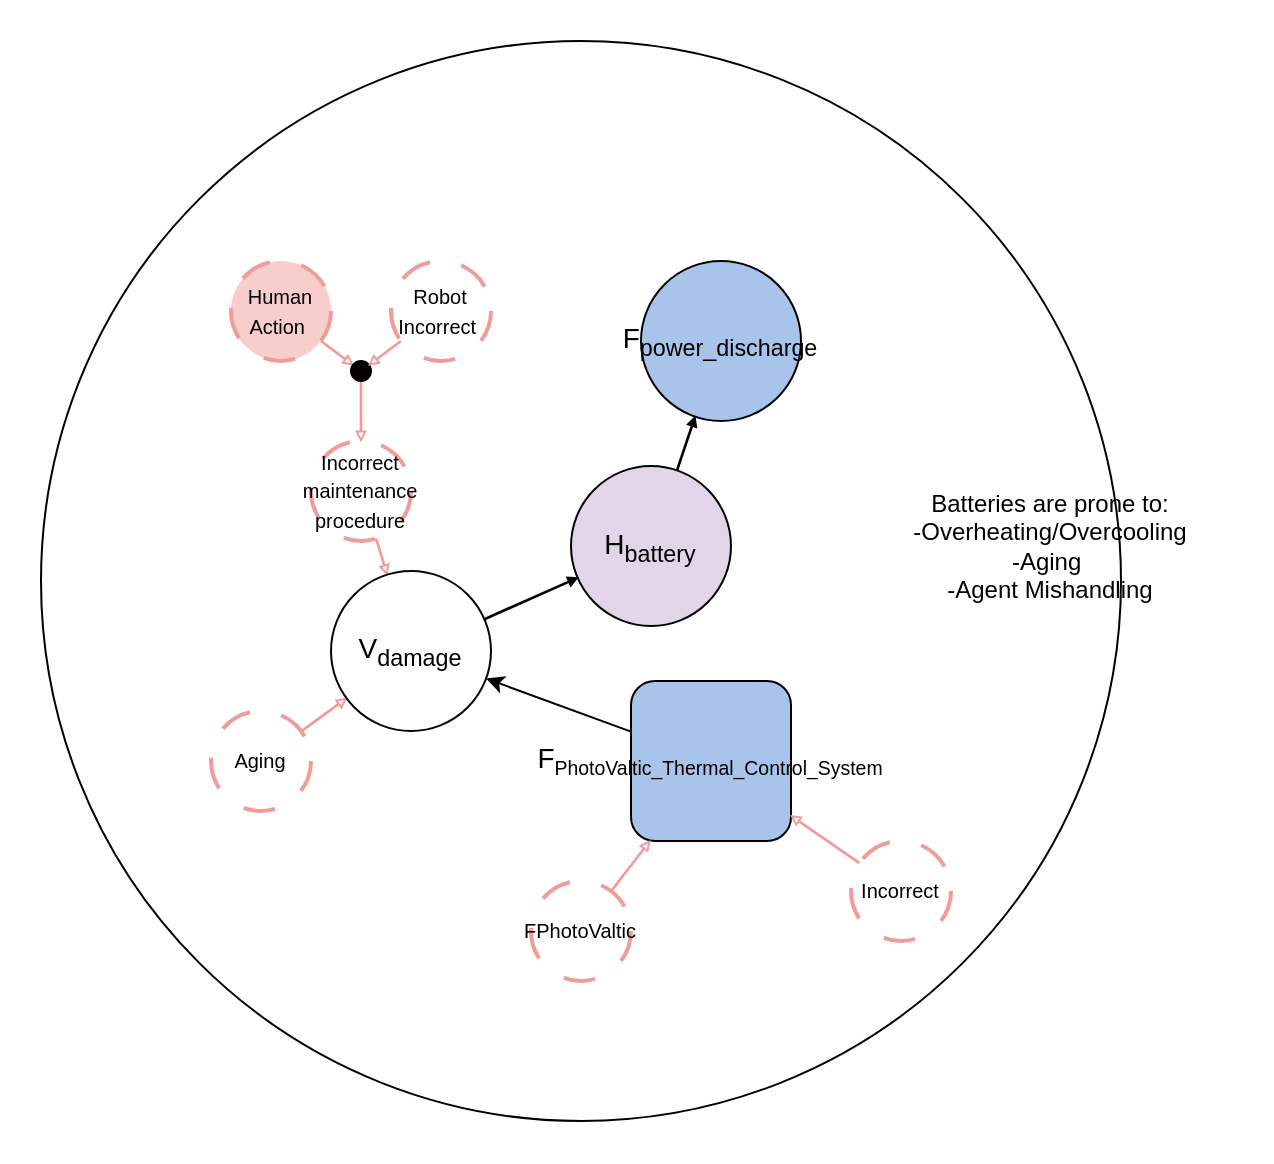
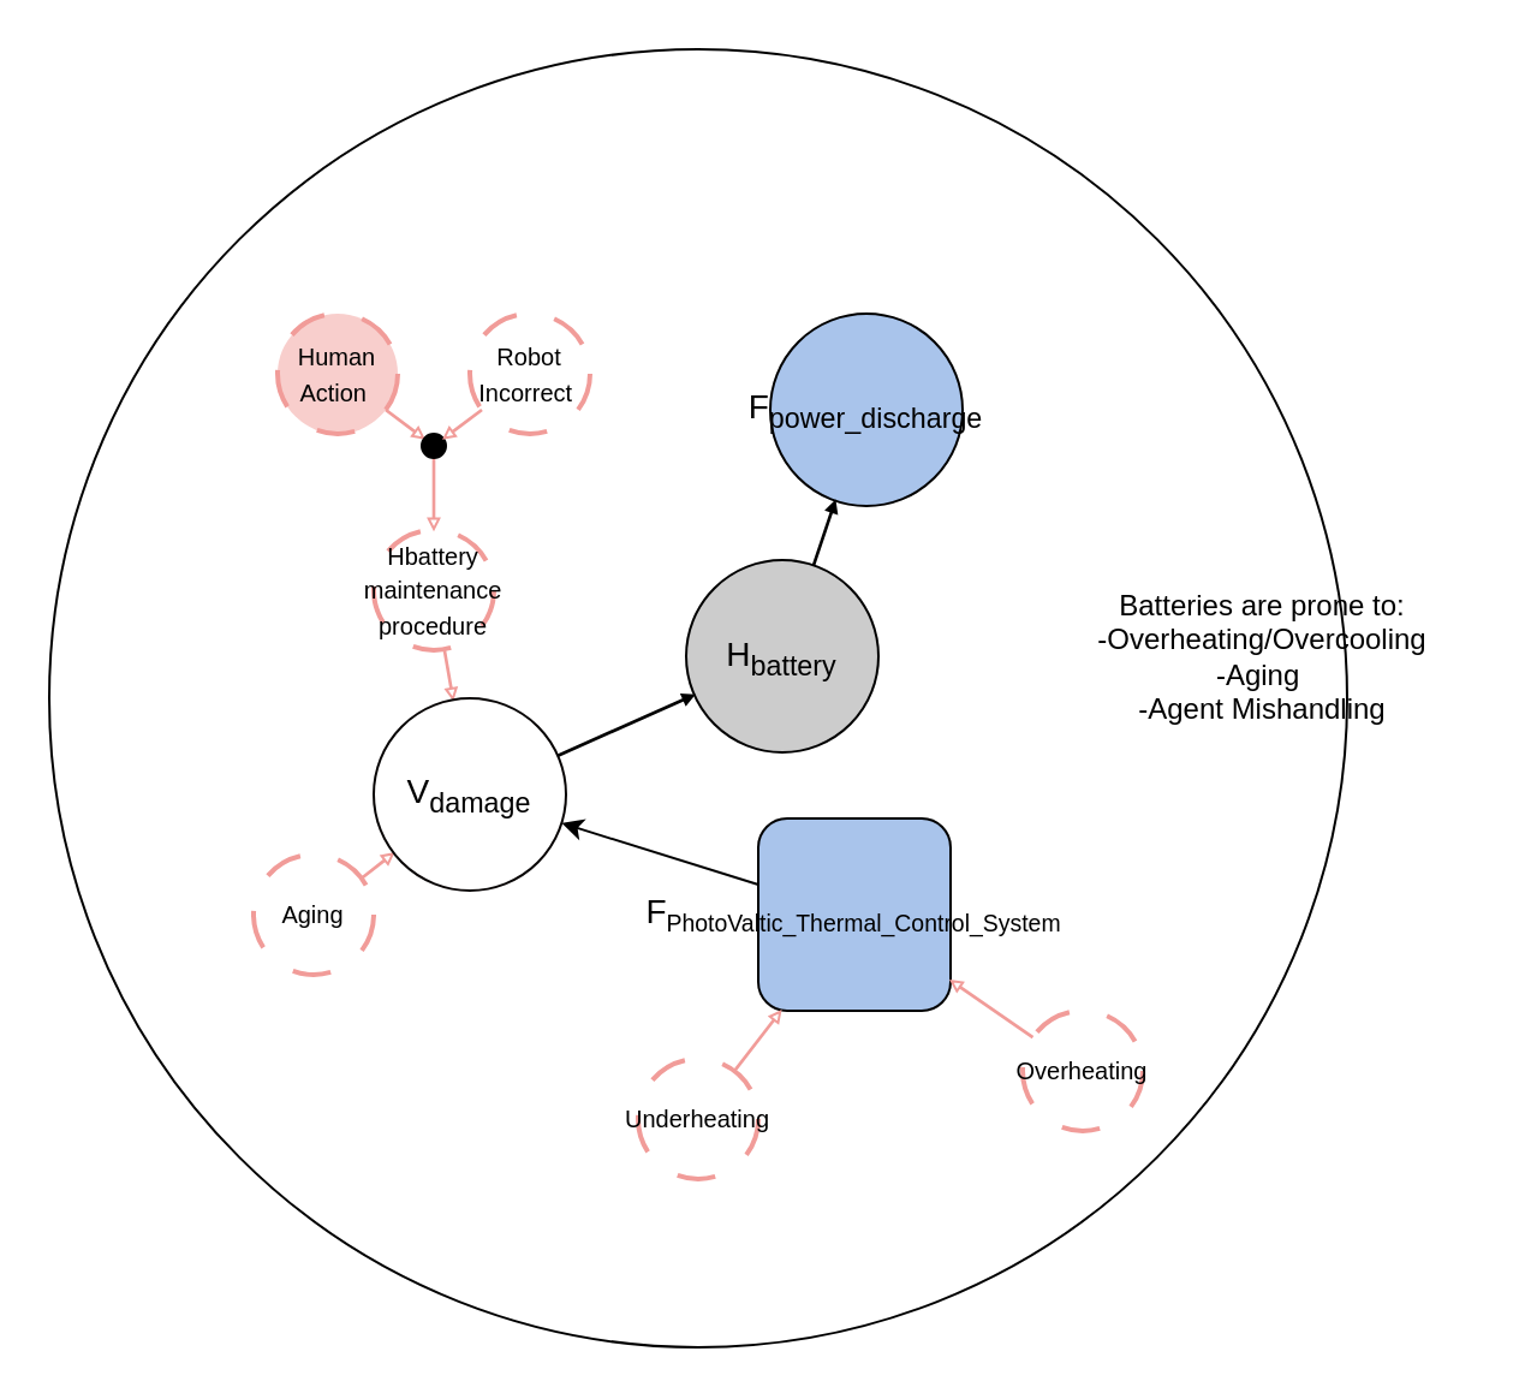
- <mxCell id="6" value="&lt;font style=&quot;font-size: 10px;&quot;&gt;Incorrect maintenance procedure&lt;/font&gt;" style="ellipse;whiteSpace=wrap;html=1;aspect=fixed;fillColor=#FFFFFF;strokeColor=#F19C99;strokeWidth=2;dashed=1;dashPattern=8 8;" vertex="1" parent="1"><mxGeometry x="155" y="220" width="50" height="50" as="geometry" /></mxCell>
+ <mxCell id="6" value="&lt;font style=&quot;font-size: 10px;&quot;&gt;Hbattery maintenance procedure&lt;/font&gt;" style="ellipse;whiteSpace=wrap;html=1;aspect=fixed;fillColor=#FFFFFF;strokeColor=#F19C99;strokeWidth=2;dashed=1;dashPattern=8 8;" vertex="1" parent="1"><mxGeometry x="155" y="220" width="50" height="50" as="geometry" /></mxCell>
- <mxCell id="14" value="&lt;font style=&quot;font-size: 14px;&quot;&gt;H&lt;sub&gt;battery&lt;/sub&gt;&lt;/font&gt;" style="ellipse;whiteSpace=wrap;html=1;aspect=fixed;fillColor=#e1d5e7;" vertex="1" parent="1"><mxGeometry x="285" y="232.5" width="80" height="80" as="geometry" /></mxCell>
+ <mxCell id="14" value="&lt;font style=&quot;font-size: 14px;&quot;&gt;H&lt;sub&gt;battery&lt;/sub&gt;&lt;/font&gt;" style="ellipse;whiteSpace=wrap;html=1;aspect=fixed;fillColor=#CCCCCC;" vertex="1" parent="1"><mxGeometry x="285" y="232.5" width="80" height="80" as="geometry" /></mxCell>
- <mxCell id="15" value="&lt;font style=&quot;font-size: 14px;&quot;&gt;V&lt;sub&gt;damage&lt;/sub&gt;&lt;/font&gt;" style="ellipse;whiteSpace=wrap;html=1;aspect=fixed;fillColor=#FFFFFF;strokeColor=#080505;strokeWidth=1;" vertex="1" parent="1"><mxGeometry x="165" y="285" width="80" height="80" as="geometry" /></mxCell>
+ <mxCell id="15" value="&lt;font style=&quot;font-size: 14px;&quot;&gt;V&lt;sub&gt;damage&lt;/sub&gt;&lt;/font&gt;" style="ellipse;whiteSpace=wrap;html=1;aspect=fixed;fillColor=#FFFFFF;strokeColor=#080505;strokeWidth=1;" vertex="1" parent="1"><mxGeometry x="155" y="290" width="80" height="80" as="geometry" /></mxCell>
- <mxCell id="20" value="&lt;font style=&quot;font-size: 10px;&quot;&gt;Incorrect&lt;/font&gt;" style="ellipse;whiteSpace=wrap;html=1;aspect=fixed;fillColor=#FFFFFF;strokeColor=#F19C99;strokeWidth=2;dashed=1;dashPattern=8 8;" vertex="1" parent="1"><mxGeometry x="425" y="420" width="50" height="50" as="geometry" /></mxCell>
+ <mxCell id="20" value="&lt;font style=&quot;font-size: 10px;&quot;&gt;Overheating&lt;/font&gt;" style="ellipse;whiteSpace=wrap;html=1;aspect=fixed;fillColor=#FFFFFF;strokeColor=#F19C99;strokeWidth=2;dashed=1;dashPattern=8 8;" vertex="1" parent="1"><mxGeometry x="425" y="420" width="50" height="50" as="geometry" /></mxCell>
- <mxCell id="22" value="&lt;font style=&quot;font-size: 10px;&quot;&gt;FPhotoValtic&lt;/font&gt;" style="ellipse;whiteSpace=wrap;html=1;aspect=fixed;fillColor=#FFFFFF;strokeColor=#F19C99;strokeWidth=2;dashed=1;dashPattern=8 8;" vertex="1" parent="1"><mxGeometry x="265" y="440" width="50" height="50" as="geometry" /></mxCell>
+ <mxCell id="22" value="&lt;font style=&quot;font-size: 10px;&quot;&gt;Underheating&lt;/font&gt;" style="ellipse;whiteSpace=wrap;html=1;aspect=fixed;fillColor=#FFFFFF;strokeColor=#F19C99;strokeWidth=2;dashed=1;dashPattern=8 8;" vertex="1" parent="1"><mxGeometry x="265" y="440" width="50" height="50" as="geometry" /></mxCell>
